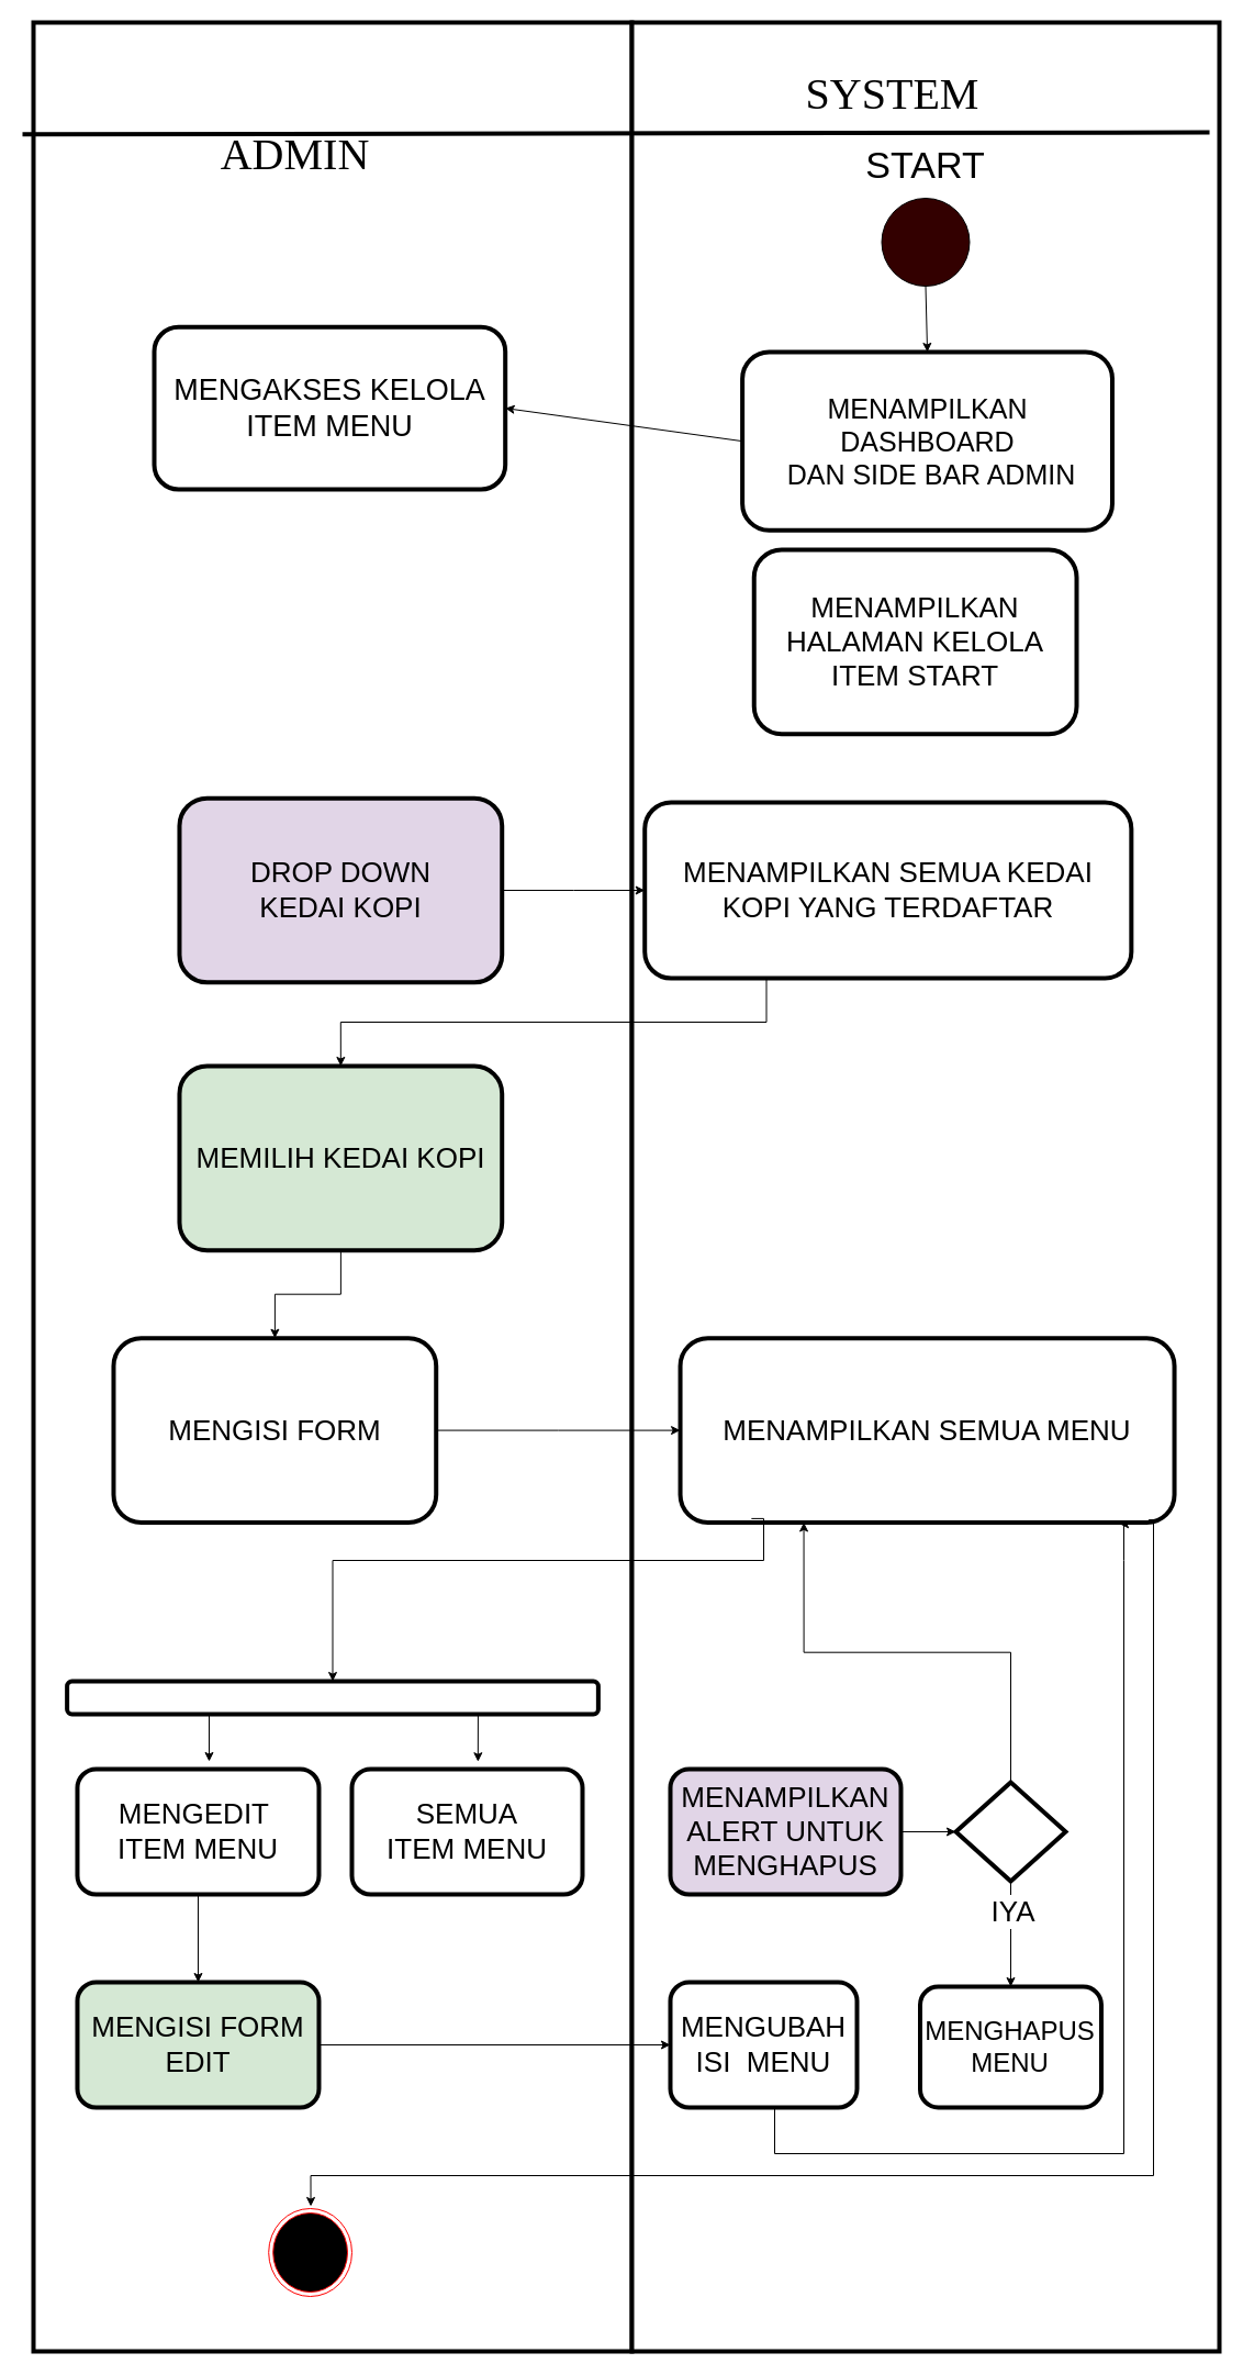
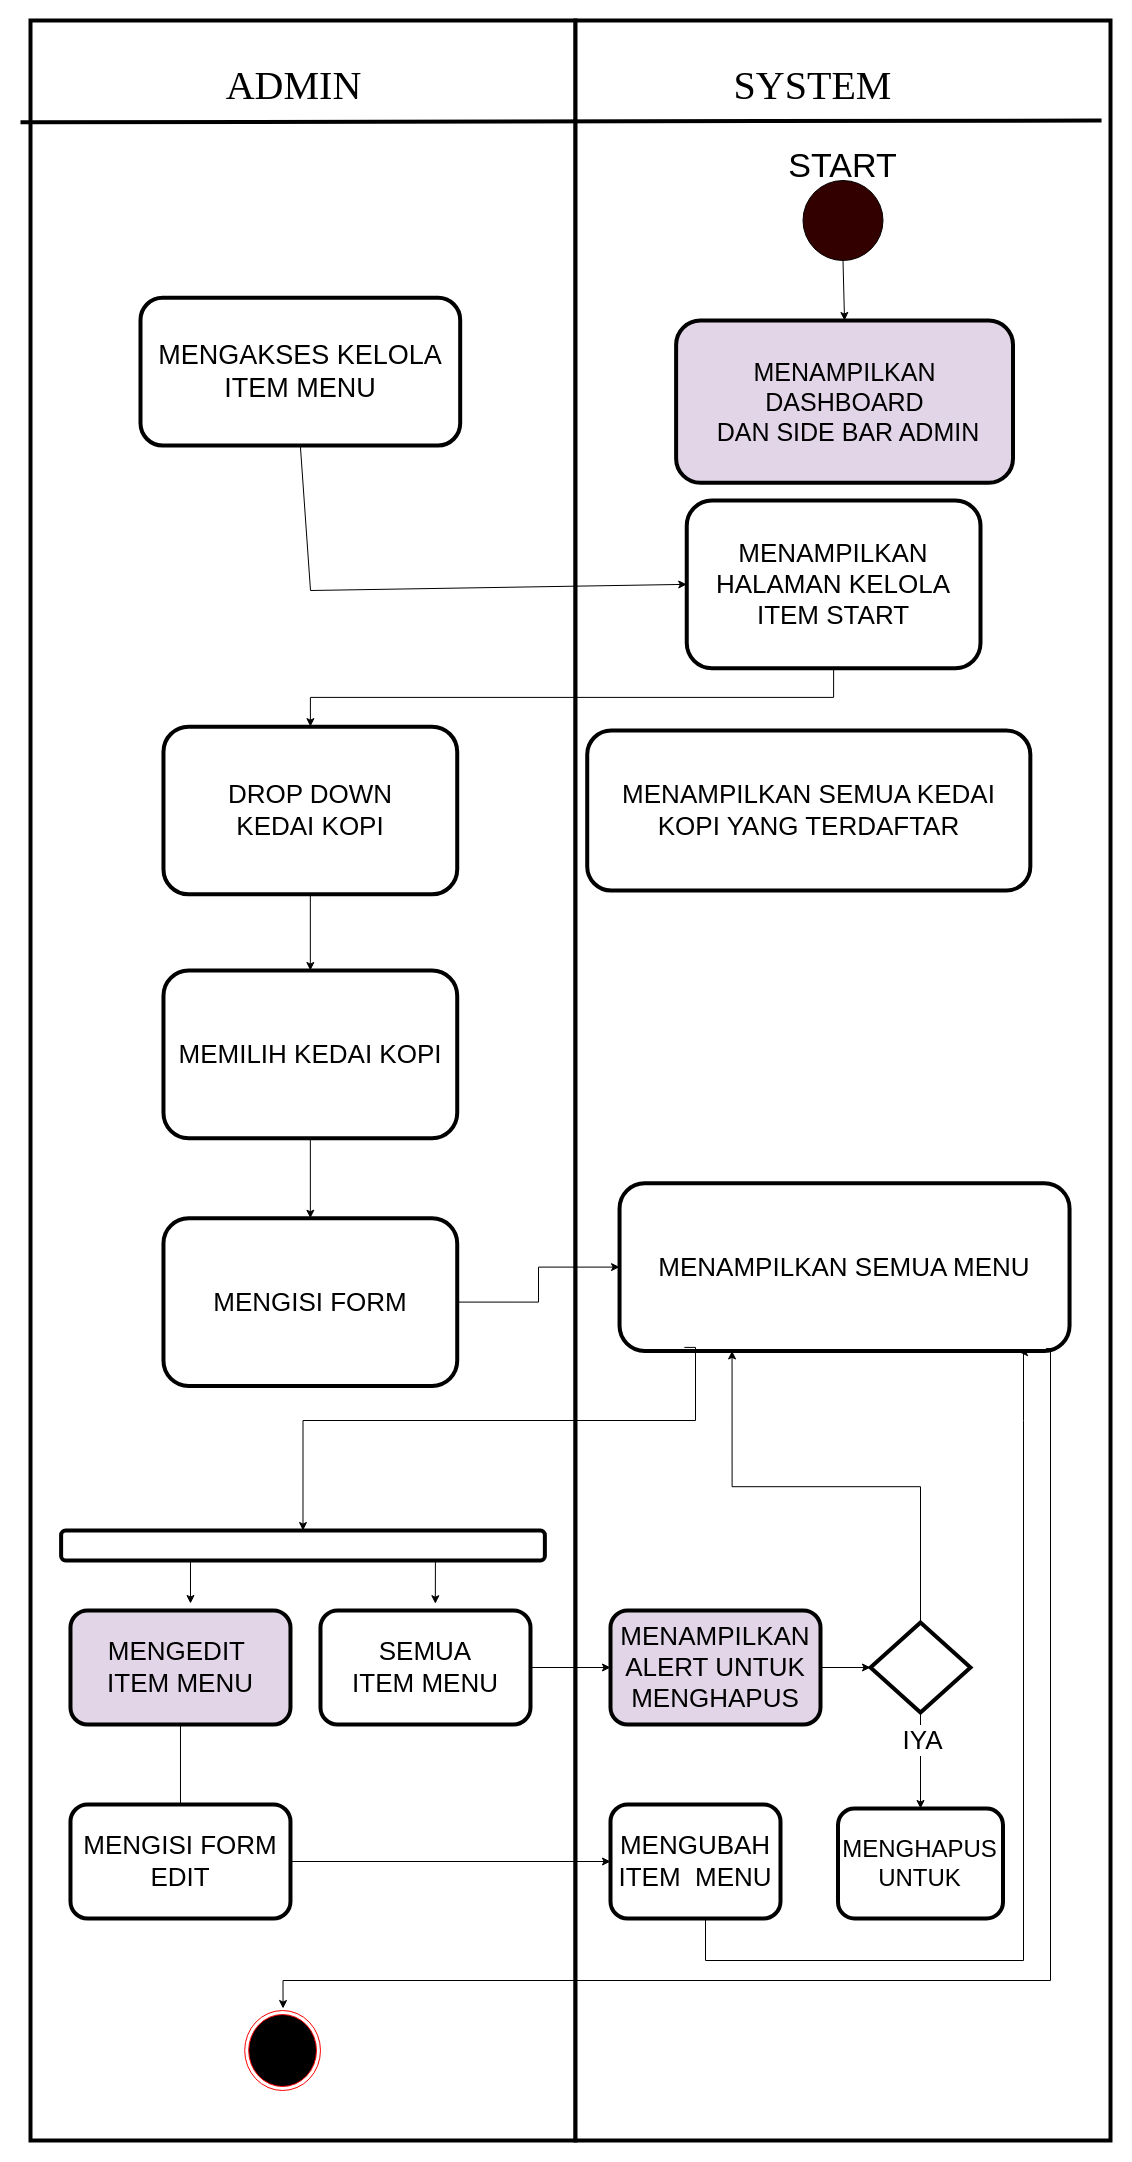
- <mxCell id="5" value="&lt;font style=&quot;font-size: 40px;&quot; face=&quot;Times New Roman&quot;&gt;ADMIN&lt;/font&gt;" style="text;html=1;align=center;verticalAlign=middle;whiteSpace=wrap;rounded=0;" vertex="1" parent="1"><mxGeometry x="170.625" y="125" width="195" height="30" as="geometry" /></mxCell>
+ <mxCell id="5" value="&lt;font style=&quot;font-size: 40px;&quot; face=&quot;Times New Roman&quot;&gt;ADMIN&lt;/font&gt;" style="text;html=1;align=center;verticalAlign=middle;whiteSpace=wrap;rounded=0;" vertex="1" parent="1"><mxGeometry x="195.625" y="70" width="195" height="30" as="geometry" /></mxCell>
- <mxCell id="36" value="&lt;font style=&quot;font-size: 34px;&quot;&gt;START&lt;/font&gt;" style="text;html=1;align=center;verticalAlign=middle;whiteSpace=wrap;rounded=0;" vertex="1" parent="1"><mxGeometry x="779.055" y="135" width="126.87" height="30" as="geometry" /></mxCell>
+ <mxCell id="36" value="&lt;font style=&quot;font-size: 34px;&quot;&gt;START&lt;/font&gt;" style="text;html=1;align=center;verticalAlign=middle;whiteSpace=wrap;rounded=0;" vertex="1" parent="1"><mxGeometry x="779.055" y="150" width="126.87" height="30" as="geometry" /></mxCell>
- <mxCell id="8" value="" style="endArrow=classic;html=1;rounded=0;exitX=0;exitY=0.5;exitDx=0;exitDy=0;entryX=1;entryY=0.5;entryDx=0;entryDy=0;" edge="1" parent="1" source="7" target="9"><mxGeometry width="50" height="50" relative="1" as="geometry"><mxPoint x="459.995" y="652.28" as="sourcePoint" /><mxPoint x="784.995" y="872.28" as="targetPoint" /><Array as="points" /></mxGeometry></mxCell>
- <mxCell id="7" value="&lt;font style=&quot;font-size: 25px;&quot;&gt;MENAMPILKAN DASHBOARD&lt;/font&gt;&lt;div&gt;&lt;font style=&quot;font-size: 25px;&quot;&gt;&amp;nbsp;DAN SIDE BAR ADMIN&lt;/font&gt;&lt;/div&gt;" style="rounded=1;whiteSpace=wrap;html=1;strokeWidth=4;" vertex="1" parent="1"><mxGeometry x="675.615" y="320" width="336.88" height="162.28" as="geometry" /></mxCell>
+ <mxCell id="7" value="&lt;font style=&quot;font-size: 25px;&quot;&gt;MENAMPILKAN DASHBOARD&lt;/font&gt;&lt;div&gt;&lt;font style=&quot;font-size: 25px;&quot;&gt;&amp;nbsp;DAN SIDE BAR ADMIN&lt;/font&gt;&lt;/div&gt;" style="rounded=1;whiteSpace=wrap;html=1;strokeWidth=4;fillColor=#e1d5e7;" vertex="1" parent="1"><mxGeometry x="675.615" y="320" width="336.88" height="162.28" as="geometry" /></mxCell>
+ <mxCell id="12" value="" style="endArrow=classic;html=1;rounded=0;exitX=0.5;exitY=1;exitDx=0;exitDy=0;entryX=0;entryY=0.5;entryDx=0;entryDy=0;" edge="1" parent="1" source="9" target="11"><mxGeometry width="50" height="50" relative="1" as="geometry"><mxPoint x="889.675" y="1510" as="sourcePoint" /><mxPoint x="951.865" y="1280" as="targetPoint" /><Array as="points"><mxPoint x="310" y="590" /></Array></mxGeometry></mxCell>
+ <mxCell id="10" value="" style="edgeStyle=orthogonalEdgeStyle;rounded=0;orthogonalLoop=1;jettySize=auto;html=1;exitX=0.5;exitY=1;exitDx=0;exitDy=0;" edge="1" parent="1" source="11" target="16"><mxGeometry relative="1" as="geometry" /></mxCell>
- <mxCell id="16" value="&lt;font style=&quot;font-size: 26px;&quot;&gt;DROP DOWN&lt;/font&gt;&lt;div&gt;&lt;font style=&quot;font-size: 26px;&quot;&gt;KEDAI KOPI&lt;/font&gt;&lt;/div&gt;" style="whiteSpace=wrap;html=1;rounded=1;strokeWidth=4;fillColor=#e1d5e7;" vertex="1" parent="1"><mxGeometry x="162.965" y="726.14" width="293.75" height="167.72" as="geometry" /></mxCell>
+ <mxCell id="16" value="&lt;font style=&quot;font-size: 26px;&quot;&gt;DROP DOWN&lt;/font&gt;&lt;div&gt;&lt;font style=&quot;font-size: 26px;&quot;&gt;KEDAI KOPI&lt;/font&gt;&lt;/div&gt;" style="whiteSpace=wrap;html=1;rounded=1;strokeWidth=4;" vertex="1" parent="1"><mxGeometry x="162.965" y="726.14" width="293.75" height="167.72" as="geometry" /></mxCell>
- <mxCell id="15" value="" style="edgeStyle=orthogonalEdgeStyle;rounded=0;orthogonalLoop=1;jettySize=auto;html=1;" edge="1" parent="1" source="16" target="17"><mxGeometry relative="1" as="geometry" /></mxCell>
+ <mxCell id="15" value="" style="edgeStyle=orthogonalEdgeStyle;rounded=0;orthogonalLoop=1;jettySize=auto;html=1;" edge="1" parent="1" source="16" target="39"><mxGeometry relative="1" as="geometry" /></mxCell>
- <mxCell id="41" value="" style="edgeStyle=orthogonalEdgeStyle;rounded=0;orthogonalLoop=1;jettySize=auto;html=1;exitX=0.25;exitY=1;exitDx=0;exitDy=0;entryX=0.5;entryY=0;entryDx=0;entryDy=0;" edge="1" parent="1" source="17" target="39"><mxGeometry relative="1" as="geometry"><mxPoint x="750" y="1190" as="sourcePoint" /><mxPoint x="750" y="1270" as="targetPoint" /></mxGeometry></mxCell>
- <mxCell id="39" value="&lt;span style=&quot;font-size: 26px;&quot;&gt;MEMILIH KEDAI KOPI&lt;/span&gt;" style="whiteSpace=wrap;html=1;rounded=1;strokeWidth=4;fillColor=#d5e8d4;" vertex="1" parent="1"><mxGeometry x="162.97" y="970" width="293.75" height="167.72" as="geometry" /></mxCell>
+ <mxCell id="39" value="&lt;span style=&quot;font-size: 26px;&quot;&gt;MEMILIH KEDAI KOPI&lt;/span&gt;" style="whiteSpace=wrap;html=1;rounded=1;strokeWidth=4;" vertex="1" parent="1"><mxGeometry x="162.97" y="970" width="293.75" height="167.72" as="geometry" /></mxCell>
- <mxCell id="40" value="&lt;span style=&quot;font-size: 26px;&quot;&gt;MENGISI FORM&lt;/span&gt;" style="whiteSpace=wrap;html=1;rounded=1;strokeWidth=4;" vertex="1" parent="1"><mxGeometry x="102.97" y="1217.72" width="293.75" height="167.72" as="geometry" /></mxCell>
+ <mxCell id="40" value="&lt;span style=&quot;font-size: 26px;&quot;&gt;MENGISI FORM&lt;/span&gt;" style="whiteSpace=wrap;html=1;rounded=1;strokeWidth=4;" vertex="1" parent="1"><mxGeometry x="162.97" y="1217.72" width="293.75" height="167.72" as="geometry" /></mxCell>
- <mxCell id="42" value="&lt;span style=&quot;font-size: 26px;&quot;&gt;MENAMPILKAN SEMUA MENU&lt;/span&gt;" style="whiteSpace=wrap;html=1;rounded=1;strokeWidth=4;" vertex="1" parent="1"><mxGeometry x="619.05" y="1217.72" width="450" height="167.72" as="geometry" /></mxCell>
+ <mxCell id="42" value="&lt;span style=&quot;font-size: 26px;&quot;&gt;MENAMPILKAN SEMUA MENU&lt;/span&gt;" style="whiteSpace=wrap;html=1;rounded=1;strokeWidth=4;" vertex="1" parent="1"><mxGeometry x="619.05" y="1182.72" width="450" height="167.72" as="geometry" /></mxCell>
- <mxCell id="22" value="&lt;span style=&quot;font-size: 26px;&quot;&gt;MENGEDIT&amp;nbsp;&lt;/span&gt;&lt;div&gt;&lt;span style=&quot;font-size: 26px;&quot;&gt;ITEM MENU&lt;/span&gt;&lt;/div&gt;" style="whiteSpace=wrap;html=1;rounded=1;strokeWidth=4;" vertex="1" parent="1"><mxGeometry x="69.985" y="1610" width="220" height="114" as="geometry" /></mxCell>
+ <mxCell id="22" value="&lt;span style=&quot;font-size: 26px;&quot;&gt;MENGEDIT&amp;nbsp;&lt;/span&gt;&lt;div&gt;&lt;span style=&quot;font-size: 26px;&quot;&gt;ITEM MENU&lt;/span&gt;&lt;/div&gt;" style="whiteSpace=wrap;html=1;rounded=1;strokeWidth=4;fillColor=#e1d5e7;" vertex="1" parent="1"><mxGeometry x="69.985" y="1610" width="220" height="114" as="geometry" /></mxCell>
+ <mxCell id="23" value="" style="edgeStyle=orthogonalEdgeStyle;rounded=0;orthogonalLoop=1;jettySize=auto;html=1;" edge="1" parent="1" source="24" target="25"><mxGeometry relative="1" as="geometry" /></mxCell>
- <mxCell id="21" value="" style="edgeStyle=orthogonalEdgeStyle;rounded=0;orthogonalLoop=1;jettySize=auto;html=1;" edge="1" parent="1" source="22" target="32"><mxGeometry relative="1" as="geometry" /></mxCell>
+ <mxCell id="21" value="" style="edgeStyle=orthogonalEdgeStyle;rounded=0;orthogonalLoop=1;jettySize=auto;html=1;endArrow=none;" edge="1" parent="1" source="22" target="32"><mxGeometry relative="1" as="geometry" /></mxCell>
- <mxCell id="32" value="&lt;font style=&quot;font-size: 26px;&quot;&gt;MENGISI FORM EDIT&lt;/font&gt;" style="whiteSpace=wrap;html=1;rounded=1;strokeWidth=4;fillColor=#d5e8d4;" vertex="1" parent="1"><mxGeometry x="69.985" y="1804" width="220" height="114" as="geometry" /></mxCell>
+ <mxCell id="32" value="&lt;font style=&quot;font-size: 26px;&quot;&gt;MENGISI FORM EDIT&lt;/font&gt;" style="whiteSpace=wrap;html=1;rounded=1;strokeWidth=4;" vertex="1" parent="1"><mxGeometry x="69.985" y="1804" width="220" height="114" as="geometry" /></mxCell>
- <mxCell id="33" value="&lt;font style=&quot;font-size: 26px;&quot;&gt;MENGUBAH ISI&amp;nbsp;&lt;/font&gt;&lt;span style=&quot;font-size: 26px; background-color: transparent; color: light-dark(rgb(0, 0, 0), rgb(255, 255, 255));&quot;&gt;&amp;nbsp;MENU&lt;/span&gt;" style="whiteSpace=wrap;html=1;rounded=1;strokeWidth=4;" vertex="1" parent="1"><mxGeometry x="609.995" y="1804" width="170" height="114" as="geometry" /></mxCell>
+ <mxCell id="33" value="&lt;font style=&quot;font-size: 26px;&quot;&gt;MENGUBAH ITEM&amp;nbsp;&lt;/font&gt;&lt;span style=&quot;font-size: 26px; background-color: transparent; color: light-dark(rgb(0, 0, 0), rgb(255, 255, 255));&quot;&gt;&amp;nbsp;MENU&lt;/span&gt;" style="whiteSpace=wrap;html=1;rounded=1;strokeWidth=4;" vertex="1" parent="1"><mxGeometry x="609.995" y="1804" width="170" height="114" as="geometry" /></mxCell>
- <mxCell id="34" value="&lt;font style=&quot;font-size: 24px;&quot;&gt;MENGHAPUS MENU&lt;/font&gt;" style="rounded=1;whiteSpace=wrap;html=1;strokeWidth=4;" vertex="1" parent="1"><mxGeometry x="837.495" y="1808" width="165" height="110" as="geometry" /></mxCell>
+ <mxCell id="34" value="&lt;font style=&quot;font-size: 24px;&quot;&gt;MENGHAPUS UNTUK&lt;/font&gt;" style="rounded=1;whiteSpace=wrap;html=1;strokeWidth=4;" vertex="1" parent="1"><mxGeometry x="837.495" y="1808" width="165" height="110" as="geometry" /></mxCell>
